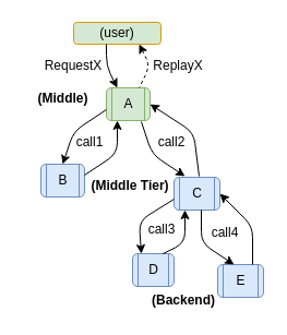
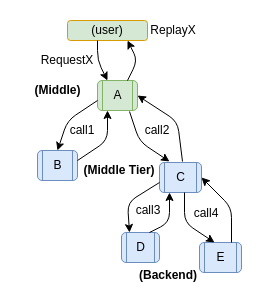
- <mxCell id="22" value="ReplayX" style="text;html=1;strokeColor=none;fillColor=none;align=center;verticalAlign=middle;whiteSpace=wrap;rounded=0;" vertex="1" parent="1"><mxGeometry x="143" y="50" width="40" height="20" as="geometry" /></mxCell>
+ <mxCell id="22" value="ReplayX" style="text;html=1;strokeColor=none;fillColor=none;align=center;verticalAlign=middle;whiteSpace=wrap;rounded=0;" vertex="1" parent="1"><mxGeometry x="153" y="20" width="40" height="20" as="geometry" /></mxCell>
- <mxCell id="5" value="" style="endArrow=none;html=1;startArrow=classic;startFill=1;endFill=0;exitX=0.75;exitY=1;exitDx=0;exitDy=0;entryX=0.75;entryY=0;entryDx=0;entryDy=0;dashed=1;" edge="1" parent="1" source="2" target="3"><mxGeometry width="50" height="50" relative="1" as="geometry"><mxPoint x="167" y="50" as="sourcePoint" /><mxPoint x="137" y="80" as="targetPoint" /><Array as="points"><mxPoint x="137" y="60" /></Array></mxGeometry></mxCell>
+ <mxCell id="5" value="" style="endArrow=none;html=1;startArrow=classic;startFill=1;endFill=0;exitX=0.75;exitY=1;exitDx=0;exitDy=0;entryX=0.75;entryY=0;entryDx=0;entryDy=0;" edge="1" parent="1" source="2" target="3"><mxGeometry width="50" height="50" relative="1" as="geometry"><mxPoint x="167" y="50" as="sourcePoint" /><mxPoint x="137" y="80" as="targetPoint" /><Array as="points"><mxPoint x="137" y="60" /></Array></mxGeometry></mxCell>
